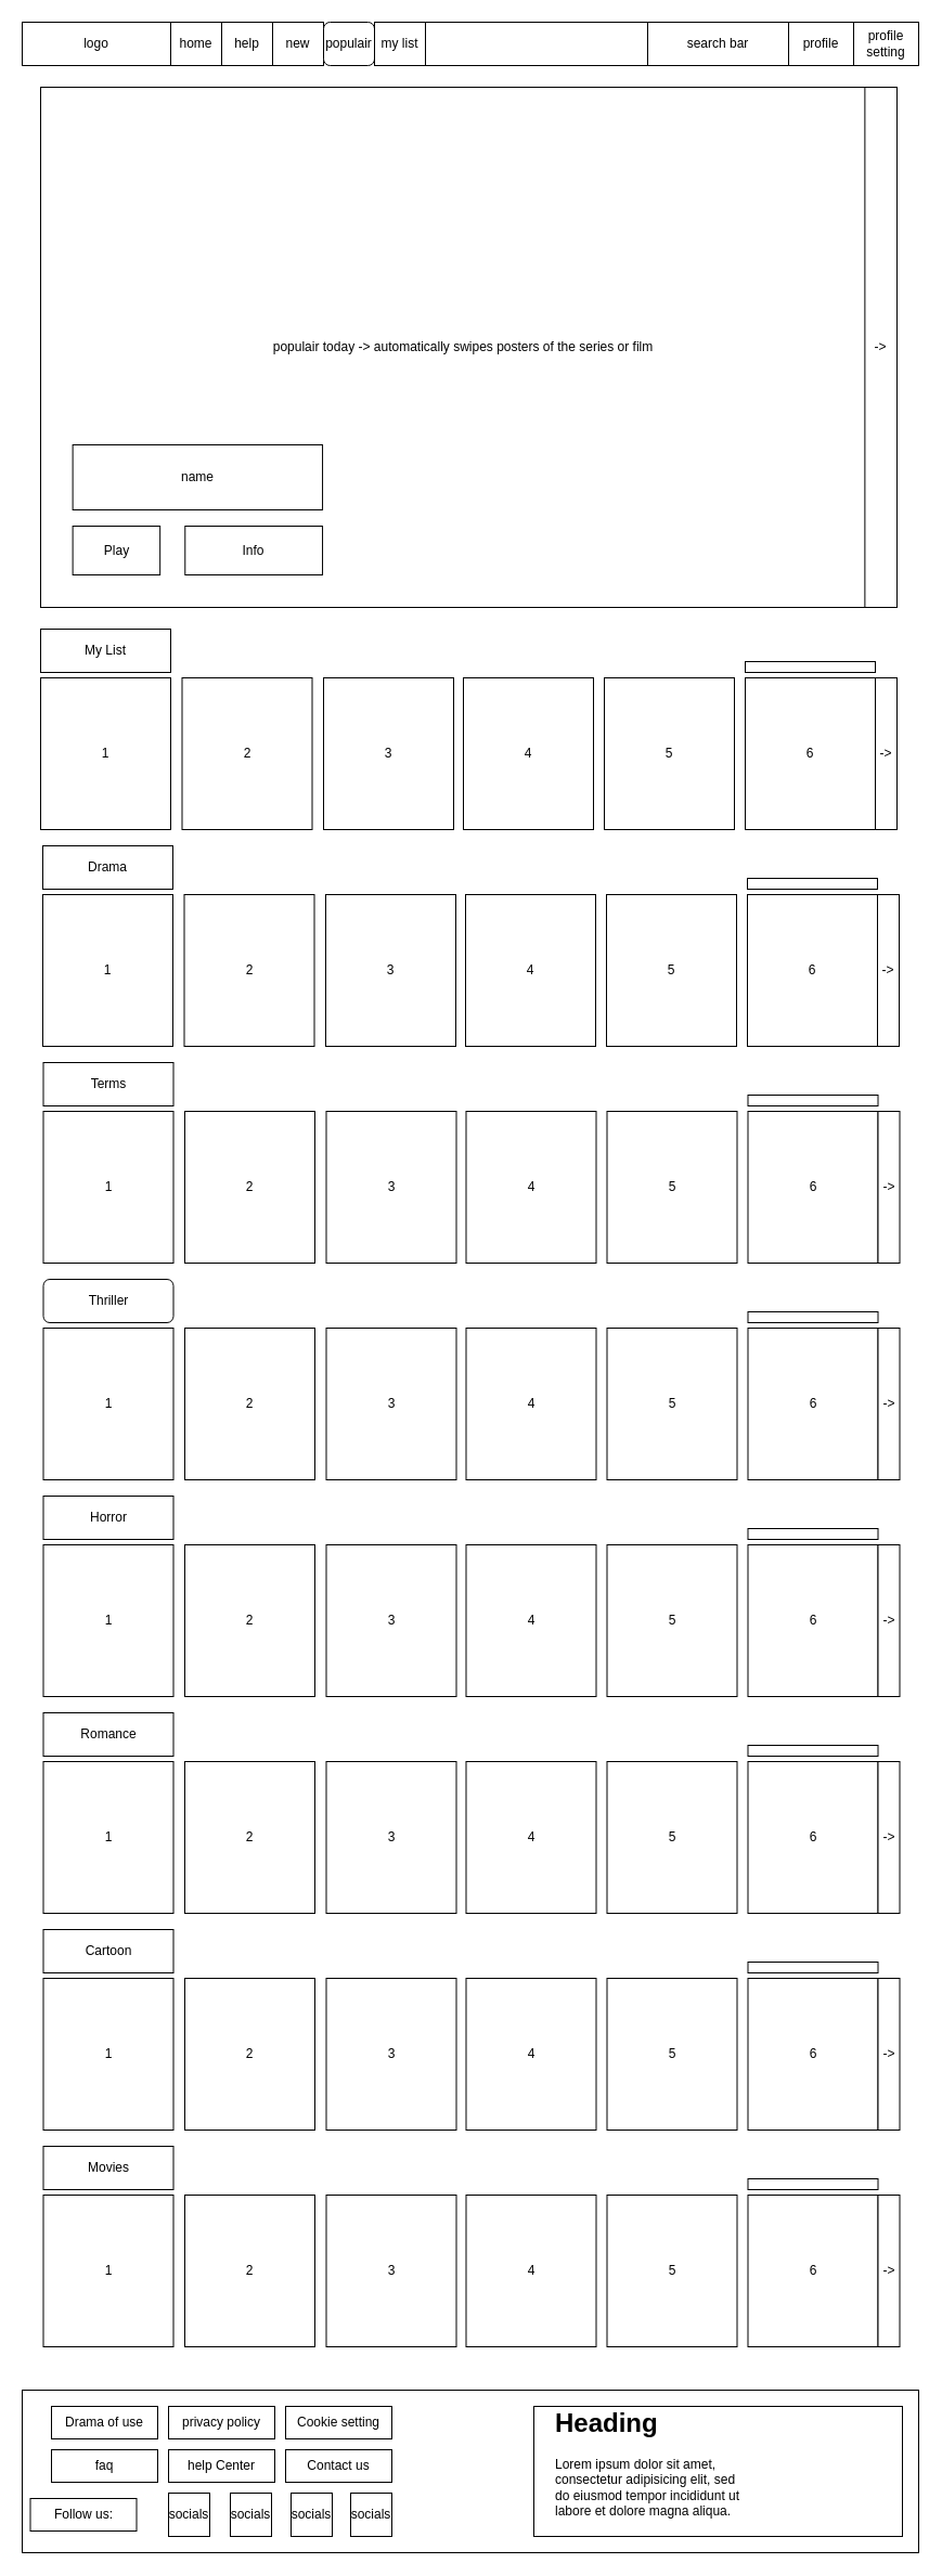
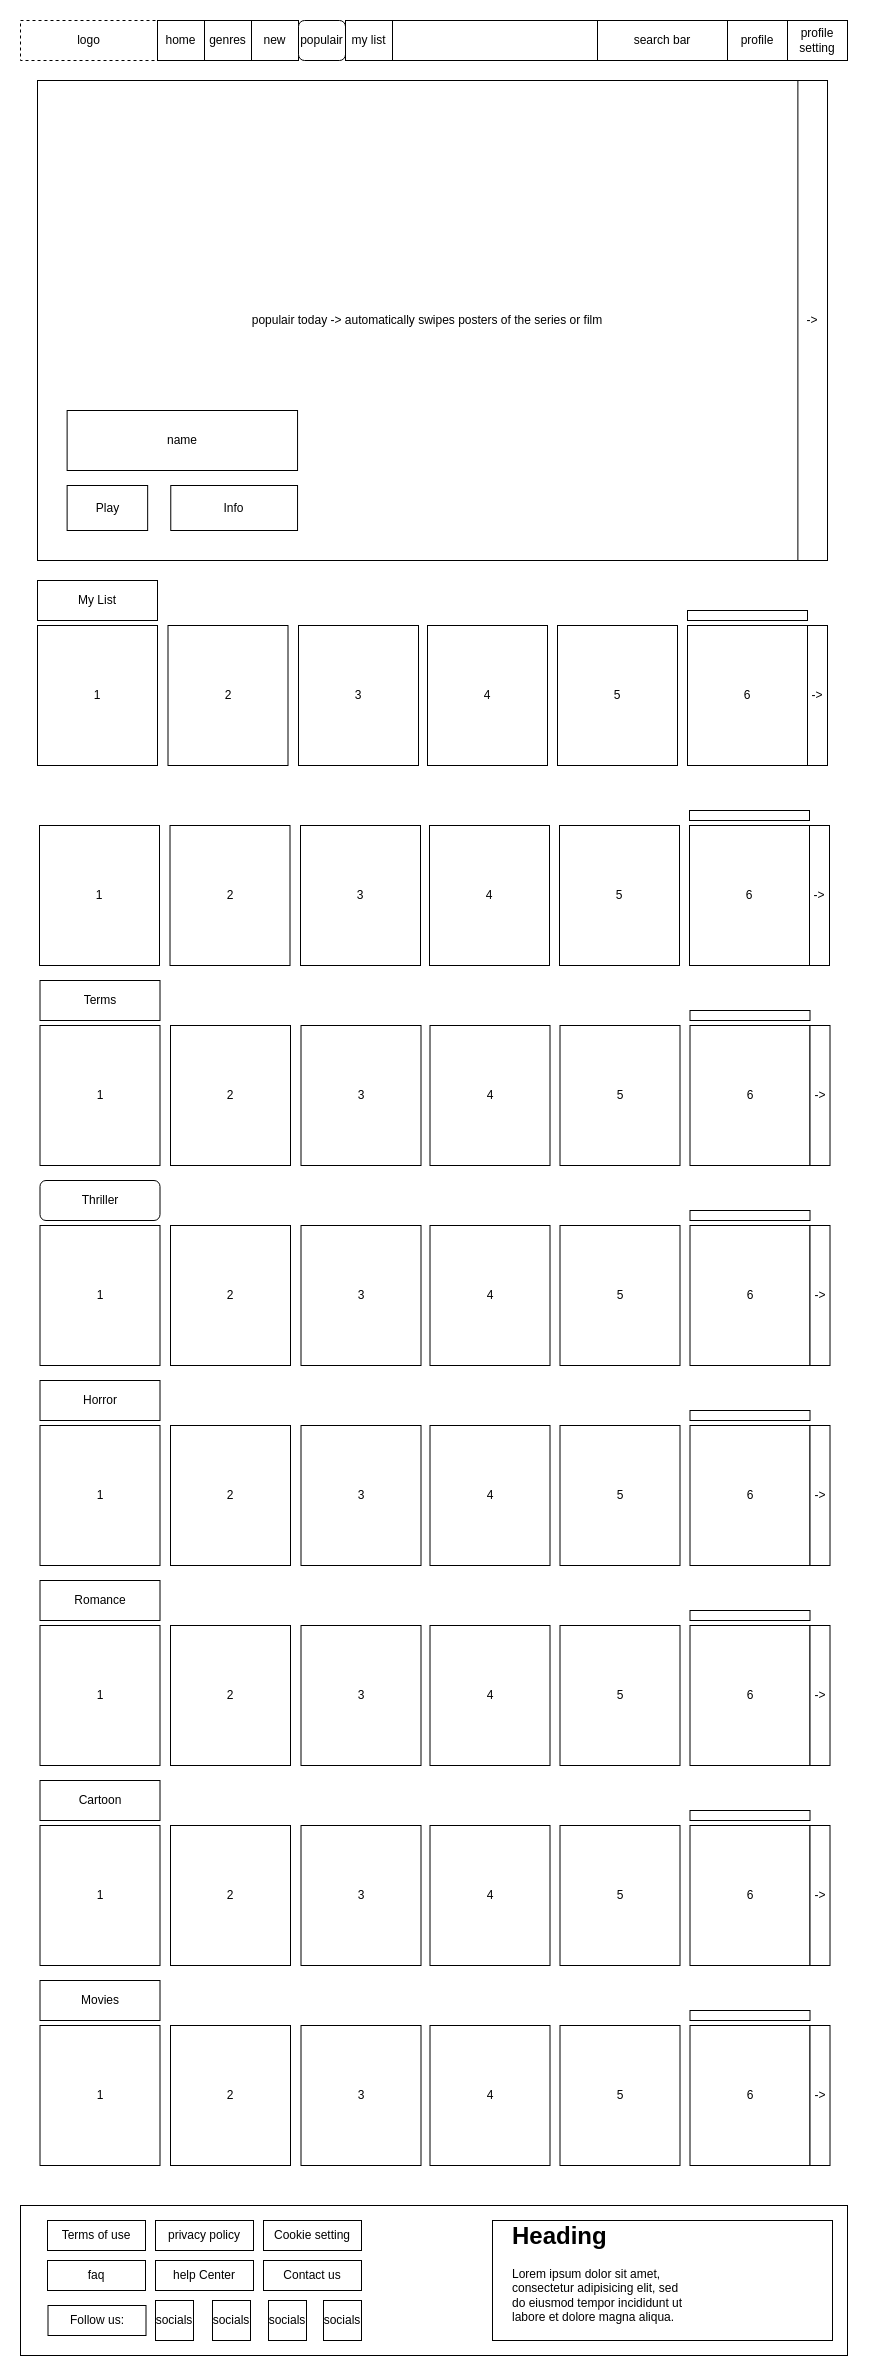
- <mxCell id="3" value="logo" style="rounded=0;whiteSpace=wrap;html=1;" parent="1" vertex="1"><mxGeometry x="20" width="137" height="40" as="geometry" y="20" /></mxCell>
+ <mxCell id="3" value="logo" style="rounded=0;whiteSpace=wrap;html=1;dashed=1;" parent="1" vertex="1"><mxGeometry x="20" width="137" height="40" as="geometry" y="20" /></mxCell>
- <mxCell id="9" value="help" style="rounded=0;whiteSpace=wrap;html=1;" parent="1" vertex="1"><mxGeometry x="204" width="47" height="40" as="geometry" y="20" /></mxCell>
+ <mxCell id="9" value="genres" style="rounded=0;whiteSpace=wrap;html=1;" parent="1" vertex="1"><mxGeometry x="204" width="47" height="40" as="geometry" y="20" /></mxCell>
- <mxCell id="47" value="Drama" style="rounded=0;whiteSpace=wrap;html=1;" parent="1" vertex="1"><mxGeometry x="39" y="780" width="120" height="40" as="geometry" /></mxCell>
- <mxCell id="21" value="Drama of use" style="rounded=0;whiteSpace=wrap;html=1;" parent="1" vertex="1"><mxGeometry x="47" y="2220" width="98" height="30" as="geometry" /></mxCell>
+ <mxCell id="21" value="Terms of use" style="rounded=0;whiteSpace=wrap;html=1;" parent="1" vertex="1"><mxGeometry x="47" y="2220" width="98" height="30" as="geometry" /></mxCell>
- <mxCell id="27" value="Follow us:" style="rounded=0;whiteSpace=wrap;html=1;" parent="1" vertex="1"><mxGeometry x="27.5" y="2305" width="98" height="30" as="geometry" /></mxCell>
+ <mxCell id="27" value="Follow us:" style="rounded=0;whiteSpace=wrap;html=1;" parent="1" vertex="1"><mxGeometry x="47.5" y="2305" width="98" height="30" as="geometry" /></mxCell>
